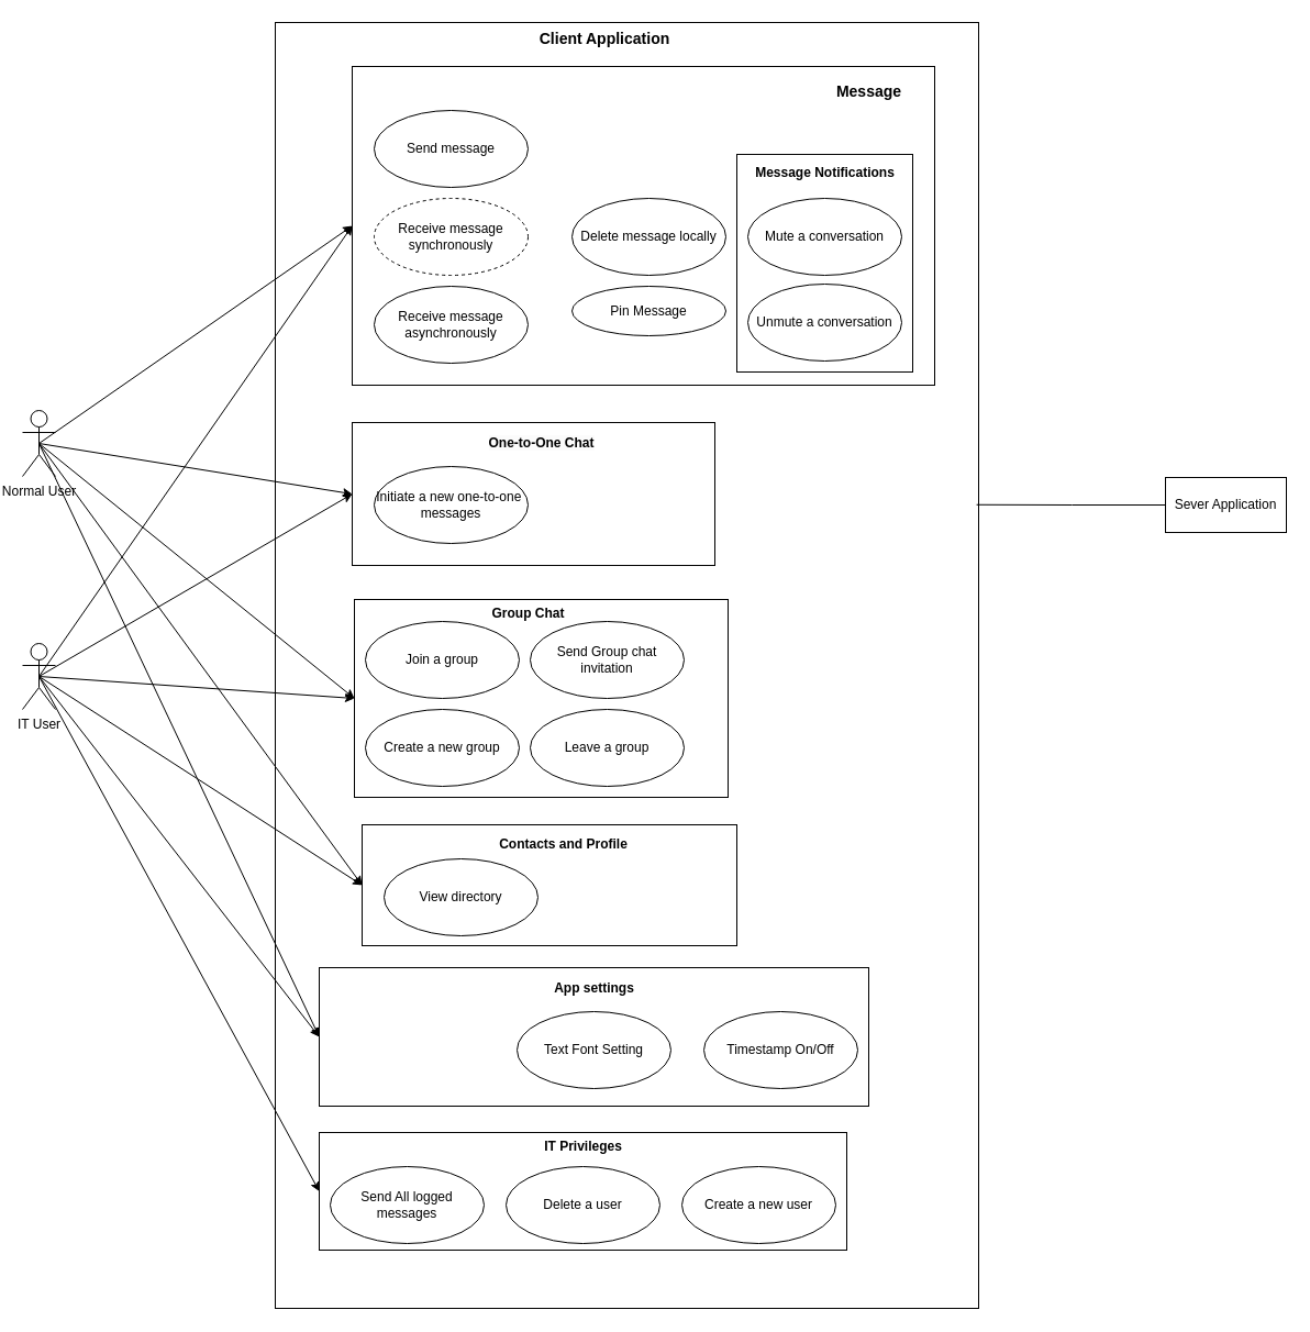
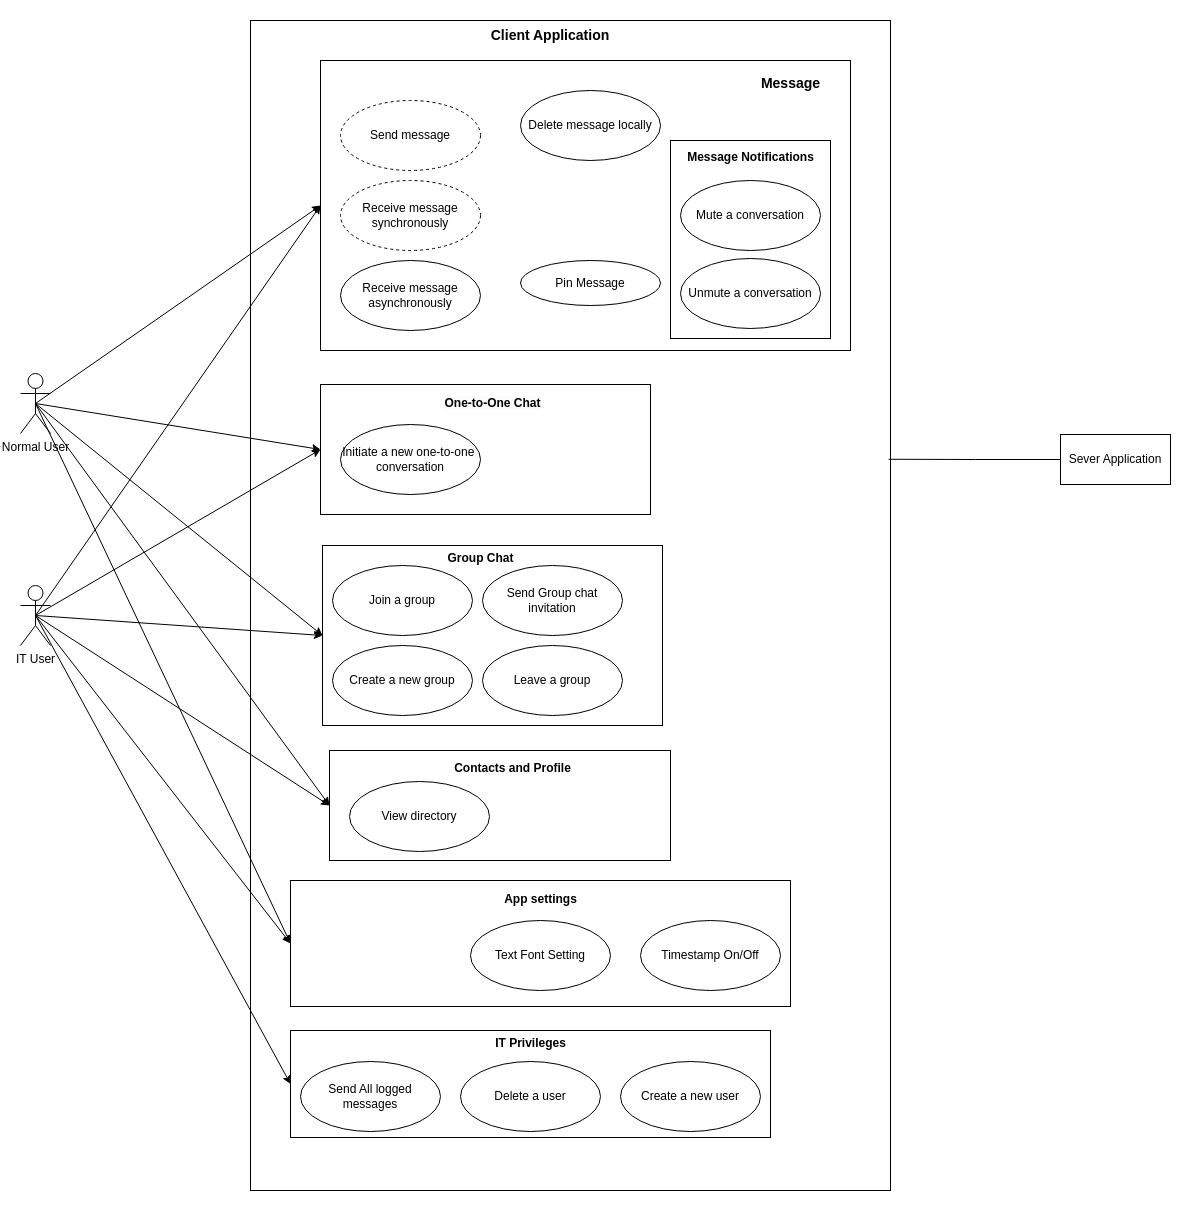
- <mxCell id="23" value="Send message" style="ellipse;whiteSpace=wrap;html=1;" parent="1" vertex="1"><mxGeometry x="340" y="100" width="140" height="70" as="geometry" /></mxCell>
+ <mxCell id="23" value="Send message" style="ellipse;whiteSpace=wrap;html=1;dashed=1;" parent="1" vertex="1"><mxGeometry x="340" y="100" width="140" height="70" as="geometry" /></mxCell>
- <mxCell id="24" value="Delete message locally" style="ellipse;whiteSpace=wrap;html=1;" parent="1" vertex="1"><mxGeometry x="520" y="180" width="140" height="70" as="geometry" /></mxCell>
+ <mxCell id="24" value="Delete message locally" style="ellipse;whiteSpace=wrap;html=1;" parent="1" vertex="1"><mxGeometry x="520" y="90" width="140" height="70" as="geometry" /></mxCell>
- <mxCell id="25" value="Initiate a new one-to-one&amp;nbsp; messages" style="ellipse;whiteSpace=wrap;html=1;" parent="1" vertex="1"><mxGeometry x="340" y="424" width="140" height="70" as="geometry" /></mxCell>
+ <mxCell id="25" value="Initiate a new one-to-one&amp;nbsp; conversation" style="ellipse;whiteSpace=wrap;html=1;" parent="1" vertex="1"><mxGeometry x="340" y="424" width="140" height="70" as="geometry" /></mxCell>
